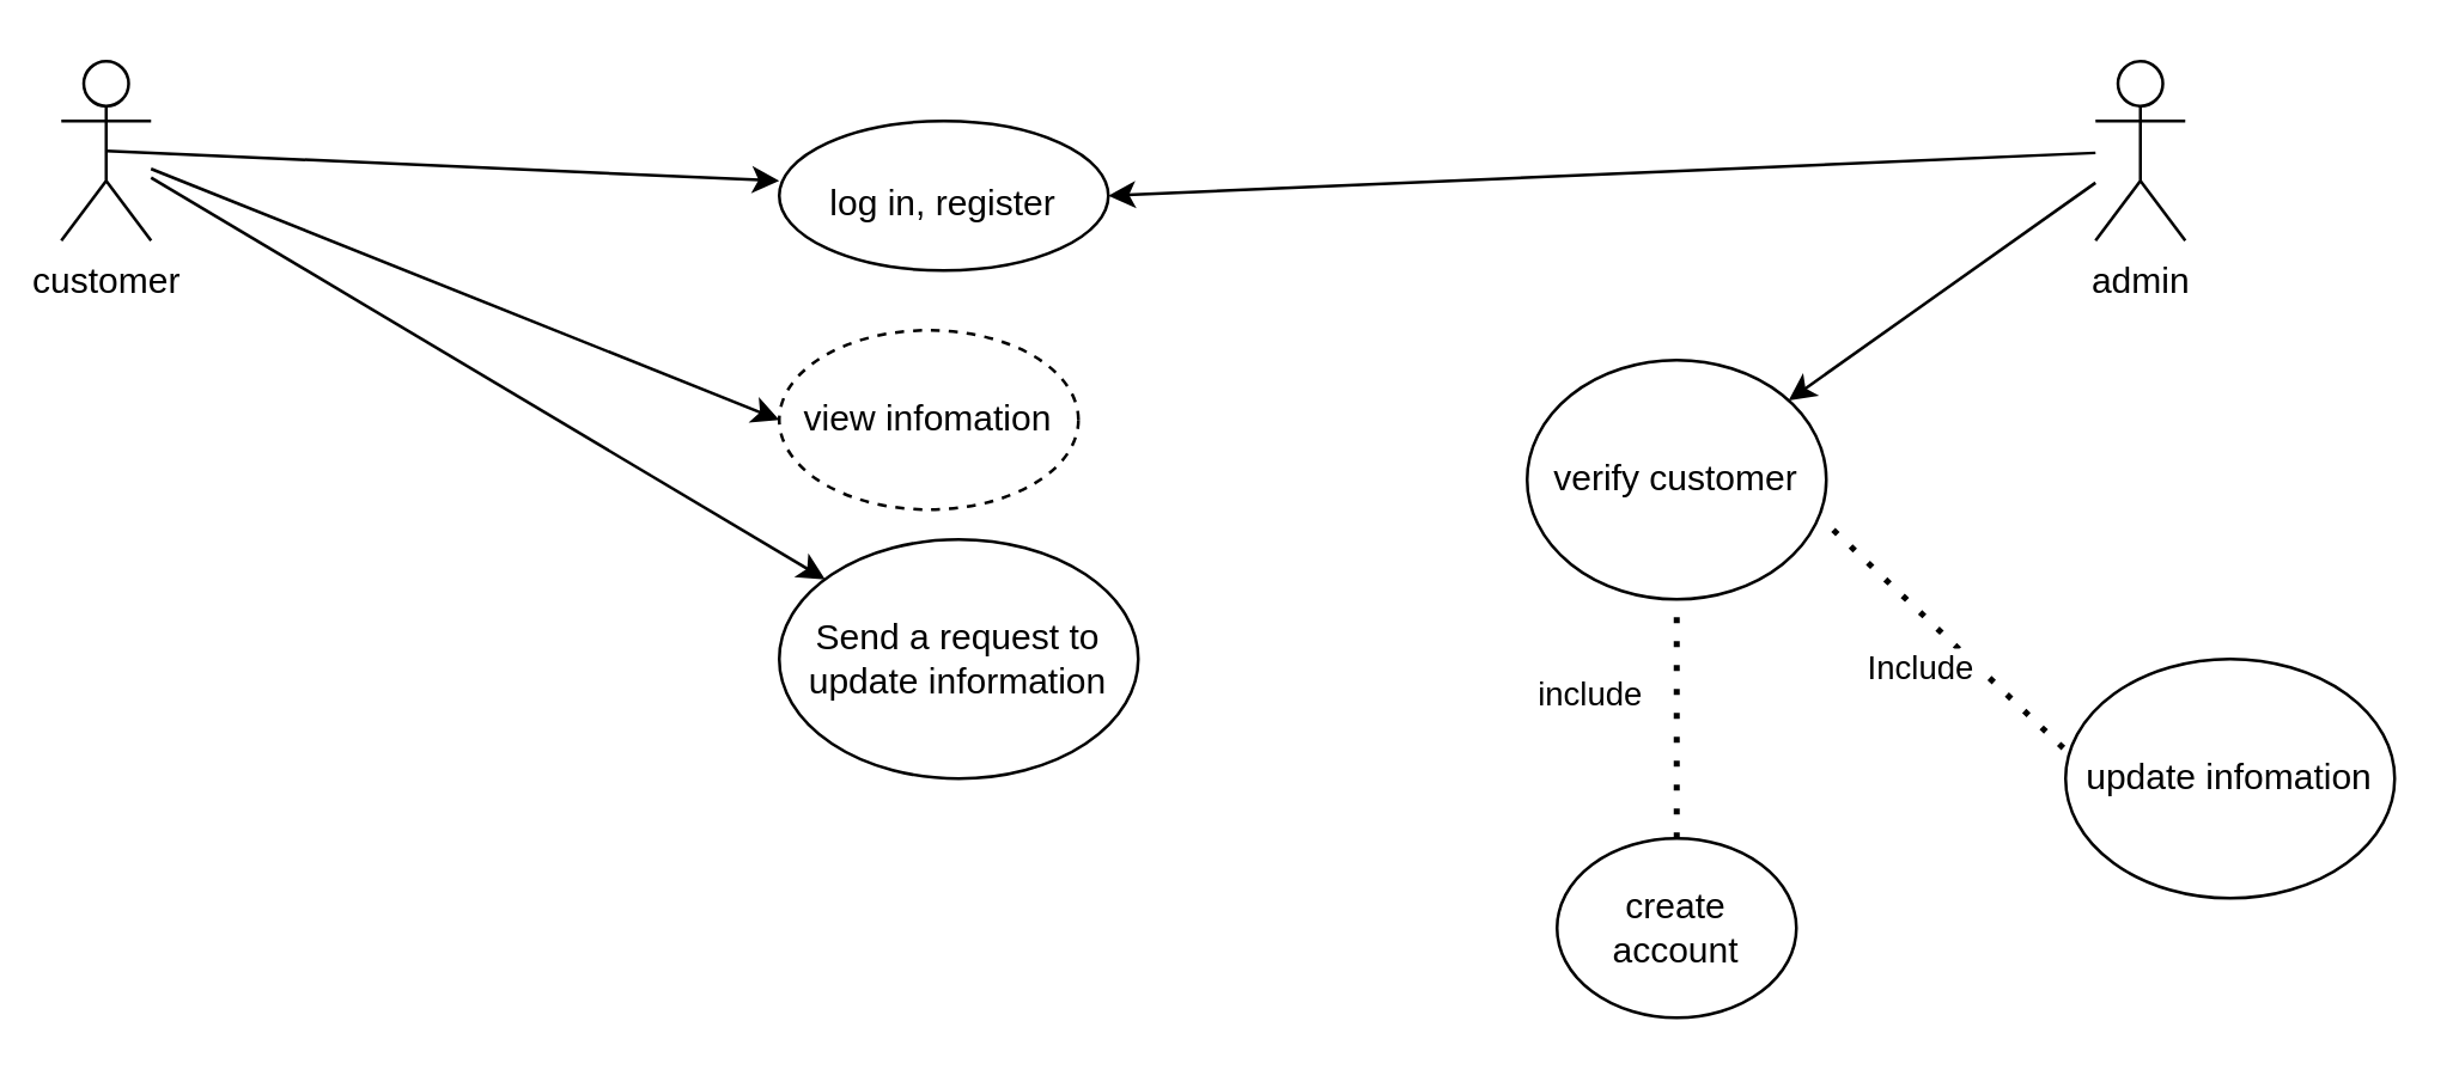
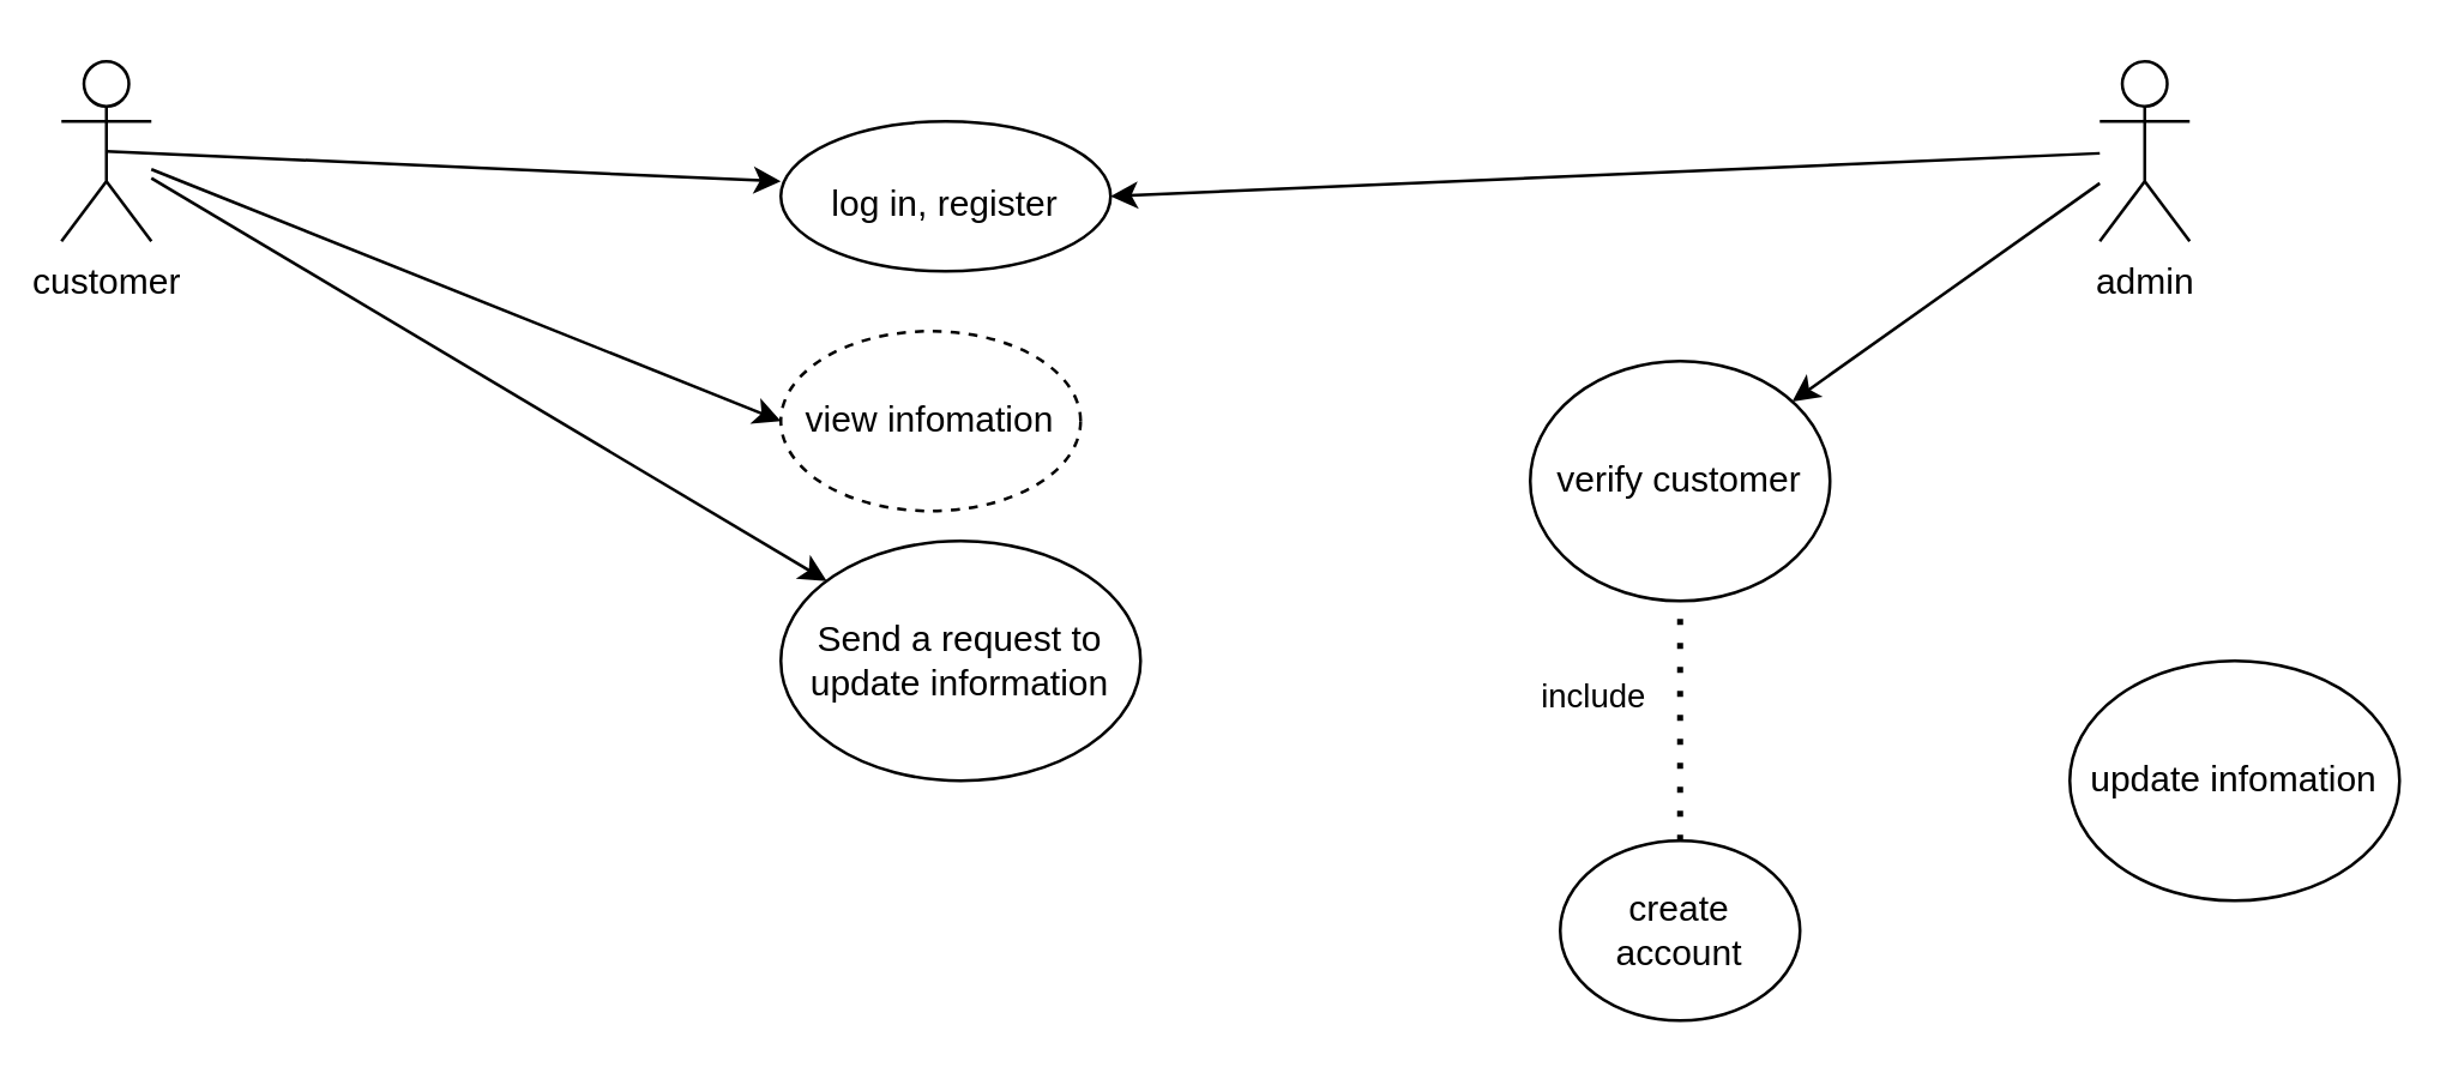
- <mxCell id="13" value="Include&amp;nbsp;" style="endArrow=none;dashed=1;html=1;dashPattern=1 3;strokeWidth=2;rounded=0;entryX=1.008;entryY=0.692;entryDx=0;entryDy=0;entryPerimeter=0;exitX=-0.007;exitY=0.372;exitDx=0;exitDy=0;exitPerimeter=0;" edge="1" parent="1" source="12" target="10"><mxGeometry x="-0.041" y="12" width="50" height="50" relative="1" as="geometry"><mxPoint x="370" y="280" as="sourcePoint" /><mxPoint x="420" y="230" as="targetPoint" /><mxPoint as="offset" /></mxGeometry></mxCell>
